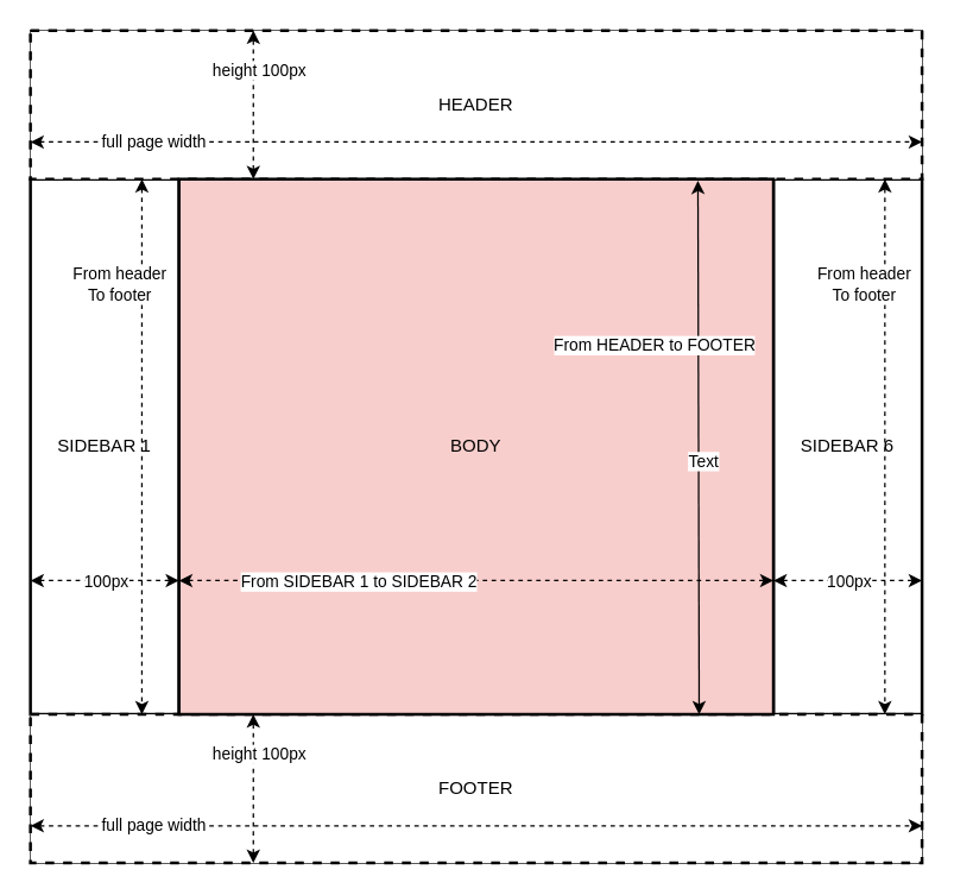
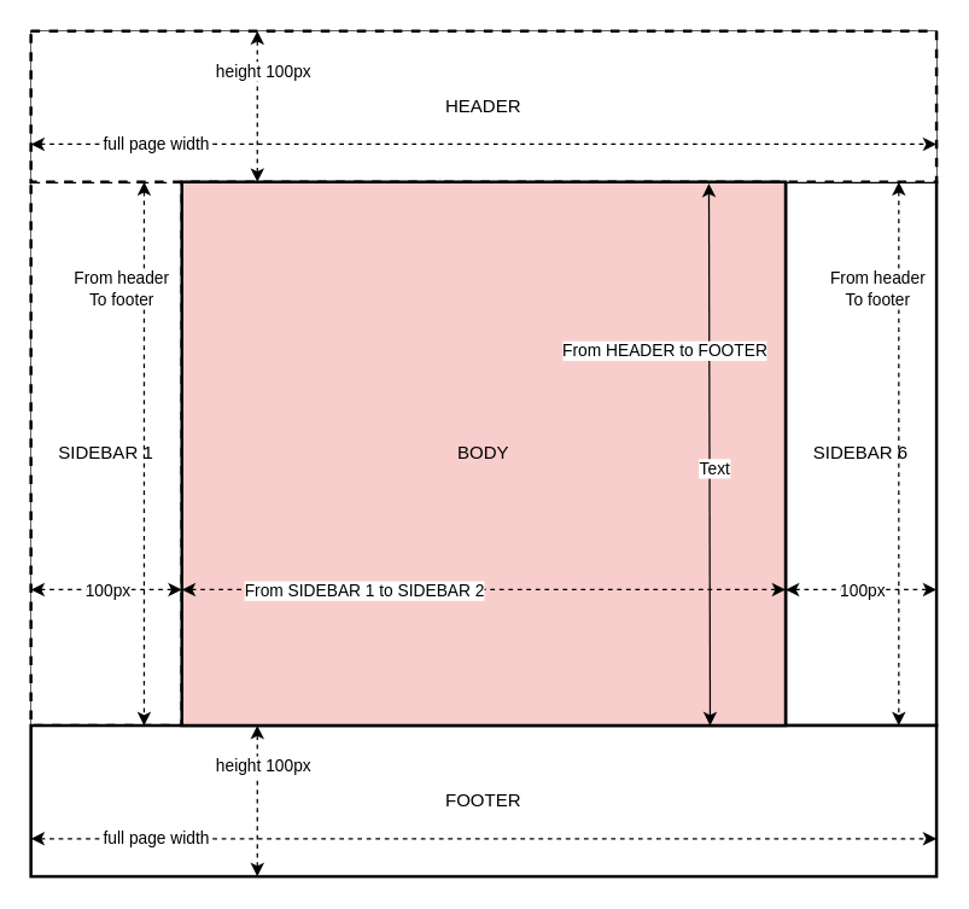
- <mxCell id="4" value="SIDEBAR 1" style="rounded=0;whiteSpace=wrap;html=1;strokeWidth=2;" vertex="1" parent="3"><mxGeometry width="100" height="360" as="geometry" /></mxCell>
+ <mxCell id="4" value="SIDEBAR 1" style="rounded=0;whiteSpace=wrap;html=1;strokeWidth=2;dashed=1;" vertex="1" parent="3"><mxGeometry width="100" height="360" as="geometry" /></mxCell>
- <mxCell id="22" value="FOOTER" style="rounded=0;whiteSpace=wrap;html=1;strokeWidth=2;dashed=1;" vertex="1" parent="21"><mxGeometry width="600" height="100" as="geometry" /></mxCell>
+ <mxCell id="22" value="FOOTER" style="rounded=0;whiteSpace=wrap;html=1;strokeWidth=2;" vertex="1" parent="21"><mxGeometry width="600" height="100" as="geometry" /></mxCell>
